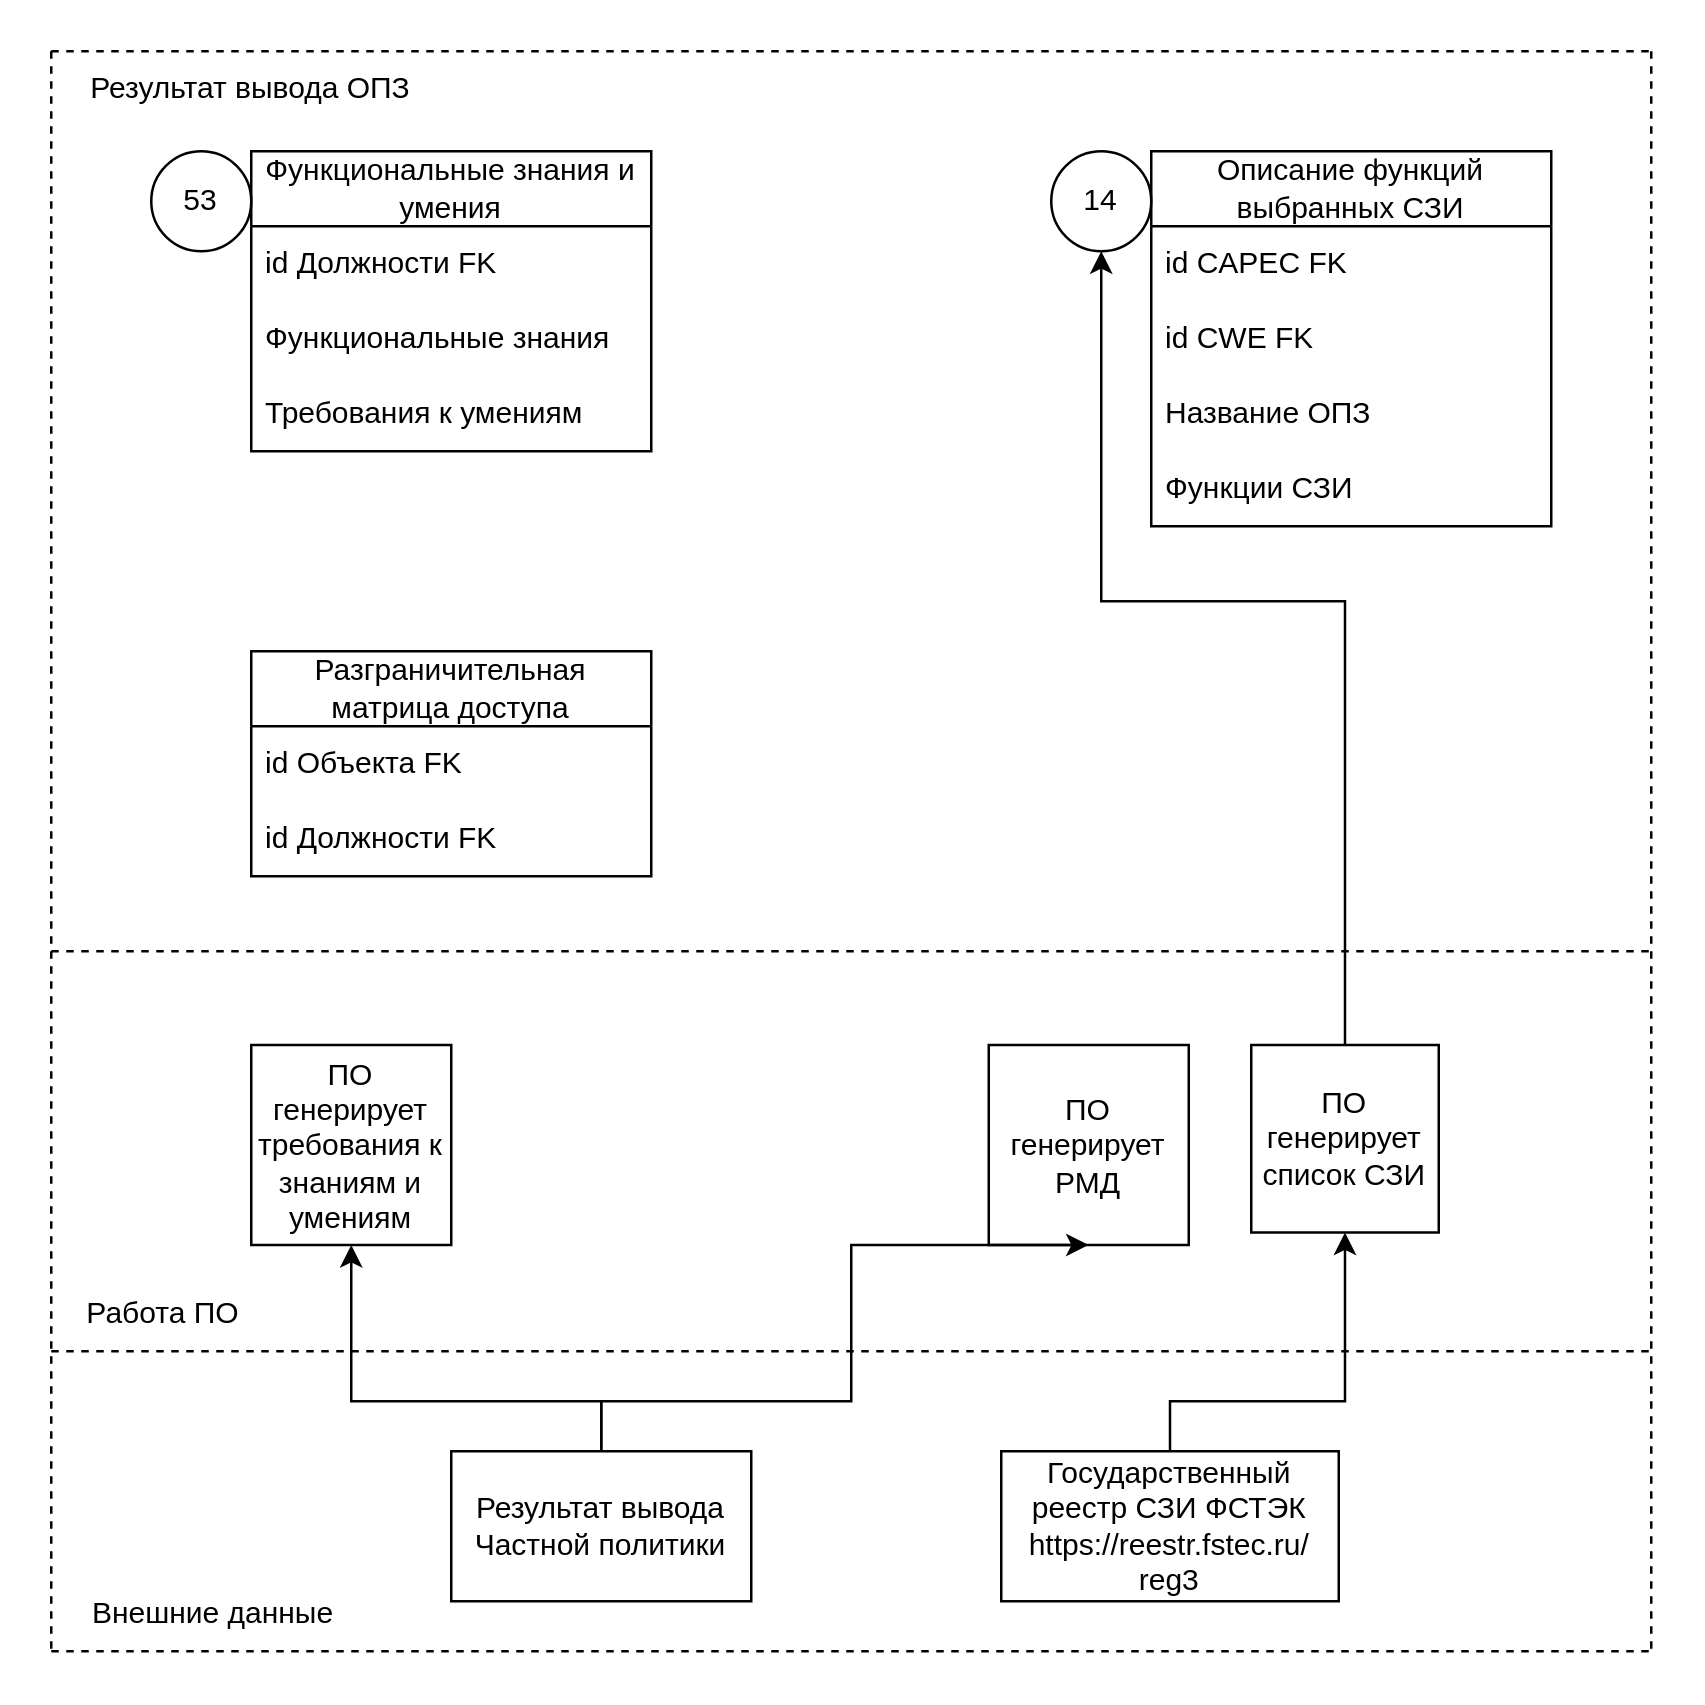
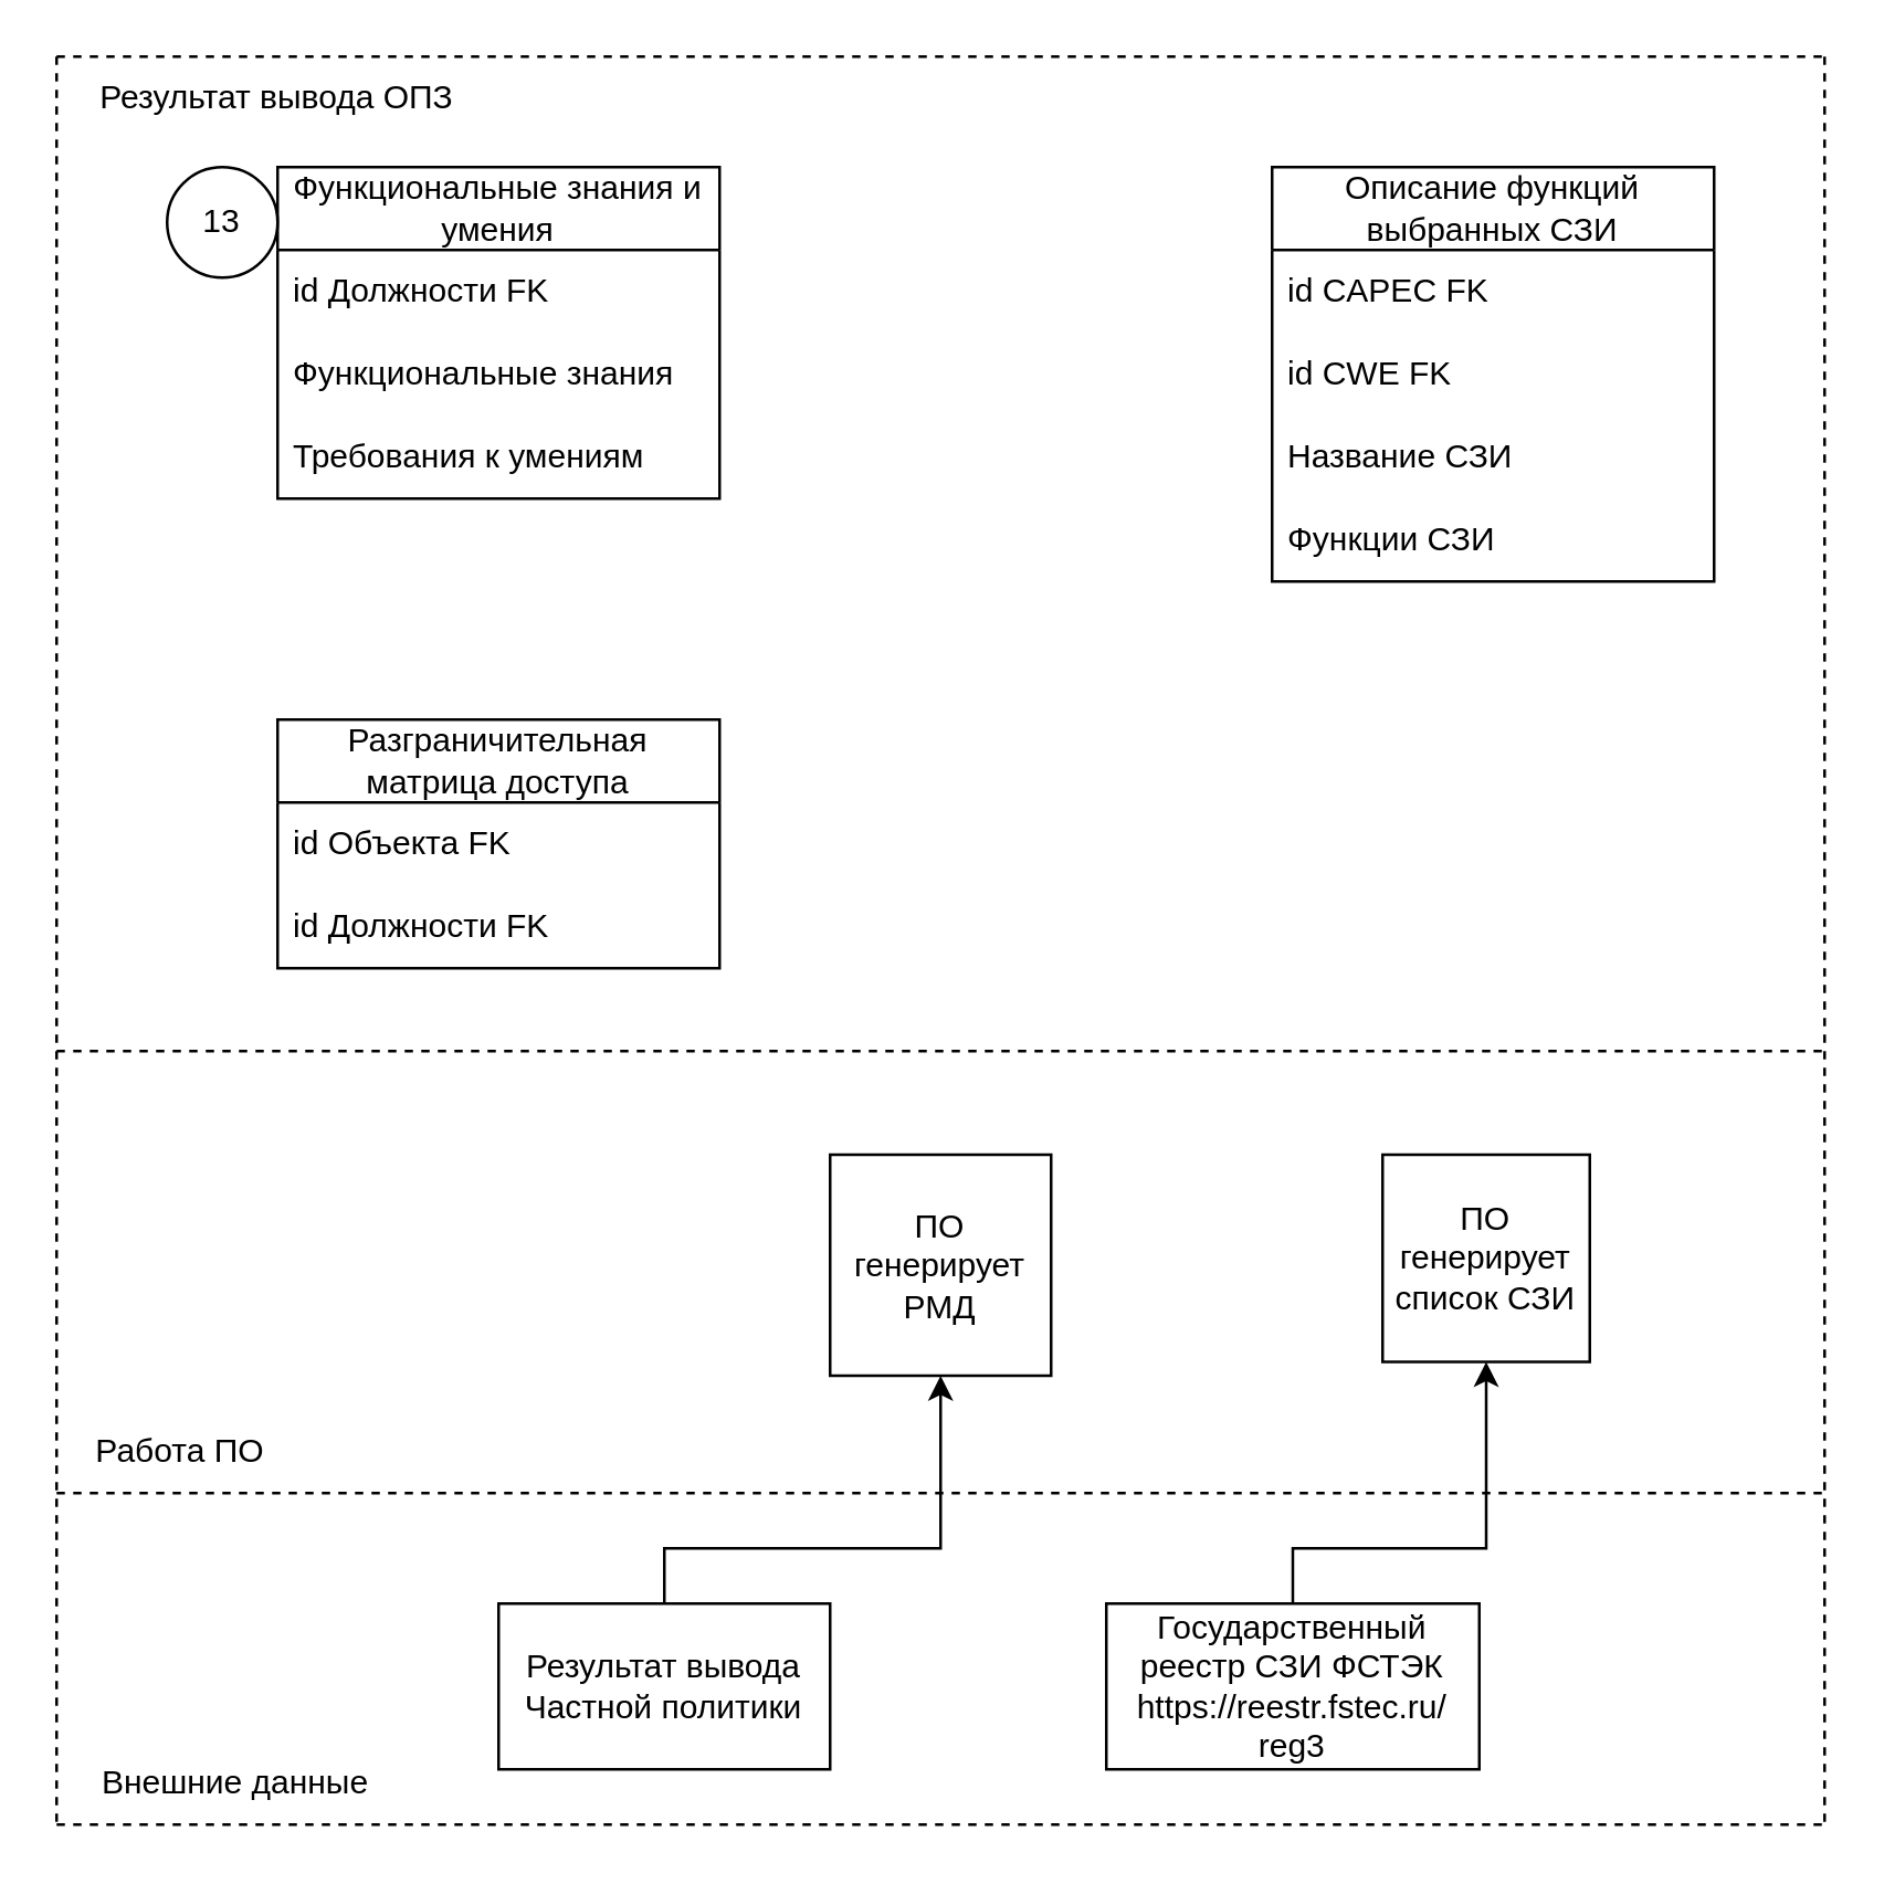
- <mxCell id="20" value="53" style="ellipse;whiteSpace=wrap;html=1;aspect=fixed;" parent="1" vertex="1"><mxGeometry x="60" y="60" width="40" height="40" as="geometry" /></mxCell>
+ <mxCell id="20" value="13" style="ellipse;whiteSpace=wrap;html=1;aspect=fixed;" parent="1" vertex="1"><mxGeometry x="60" y="60" width="40" height="40" as="geometry" /></mxCell>
- <mxCell id="21" value="14" style="ellipse;whiteSpace=wrap;html=1;aspect=fixed;" parent="1" vertex="1"><mxGeometry x="420" y="60" width="40" height="40" as="geometry" /></mxCell>
- <mxCell id="13" value="Название ОПЗ" style="text;strokeColor=none;fillColor=none;align=left;verticalAlign=middle;spacingLeft=4;spacingRight=4;overflow=hidden;points=[[0,0.5],[1,0.5]];portConstraint=eastwest;rotatable=0;whiteSpace=wrap;html=1;" parent="10" vertex="1"><mxGeometry y="90" width="160" height="30" as="geometry" /></mxCell>
+ <mxCell id="13" value="Название СЗИ" style="text;strokeColor=none;fillColor=none;align=left;verticalAlign=middle;spacingLeft=4;spacingRight=4;overflow=hidden;points=[[0,0.5],[1,0.5]];portConstraint=eastwest;rotatable=0;whiteSpace=wrap;html=1;" parent="10" vertex="1"><mxGeometry y="90" width="160" height="30" as="geometry" /></mxCell>
- <mxCell id="18" style="edgeStyle=orthogonalEdgeStyle;rounded=0;orthogonalLoop=1;jettySize=auto;html=1;exitX=0.5;exitY=0;exitDx=0;exitDy=0;entryX=0.5;entryY=1;entryDx=0;entryDy=0;" edge="1" parent="1" source="19" target="21"><mxGeometry relative="1" as="geometry"><Array as="points"><mxPoint x="538" y="240" /><mxPoint x="440" y="240" /></Array></mxGeometry></mxCell>
- <mxCell id="28" value="ПО генерирует требования к знаниям и умениям" style="whiteSpace=wrap;html=1;aspect=fixed;" vertex="1" parent="1"><mxGeometry x="100" y="417.5" width="80" height="80" as="geometry" /></mxCell>
- <mxCell id="22" value="ПО генерирует РМД" style="whiteSpace=wrap;html=1;aspect=fixed;" parent="1" vertex="1"><mxGeometry x="395" y="417.5" width="80" height="80" as="geometry" /></mxCell>
+ <mxCell id="22" value="ПО генерирует РМД" style="whiteSpace=wrap;html=1;aspect=fixed;" parent="1" vertex="1"><mxGeometry x="300" y="417.5" width="80" height="80" as="geometry" /></mxCell>
- <mxCell id="23" style="edgeStyle=orthogonalEdgeStyle;rounded=0;orthogonalLoop=1;jettySize=auto;html=1;exitX=0.5;exitY=0;exitDx=0;exitDy=0;entryX=0.5;entryY=1;entryDx=0;entryDy=0;" edge="1" parent="1" source="25" target="28"><mxGeometry relative="1" as="geometry"><Array as="points"><mxPoint x="240" y="560" /><mxPoint x="140" y="560" /></Array></mxGeometry></mxCell>
